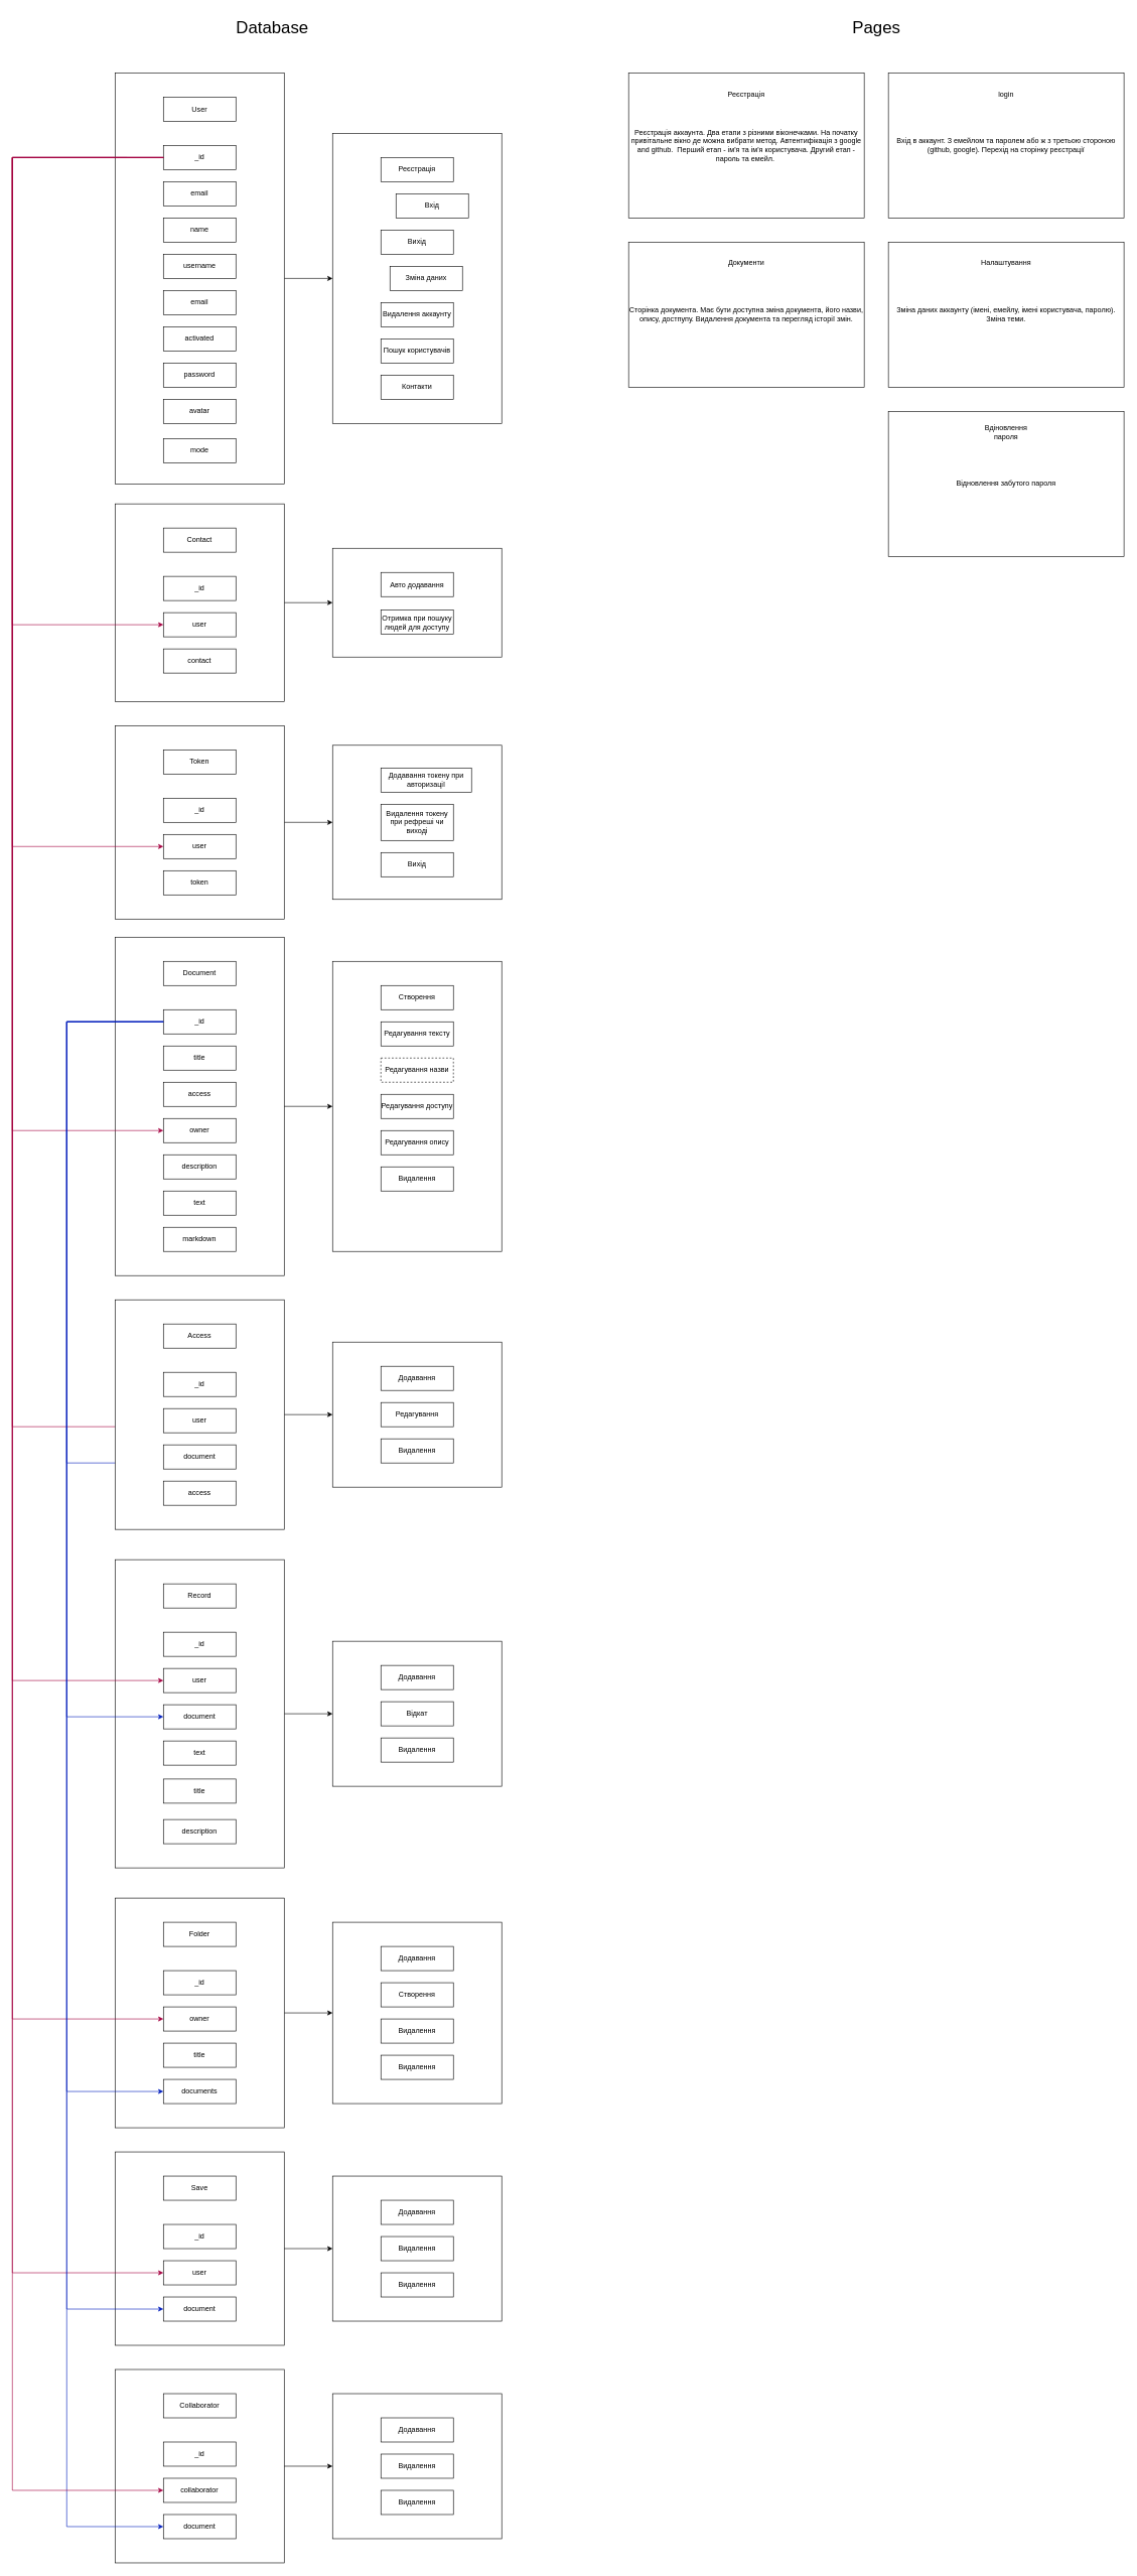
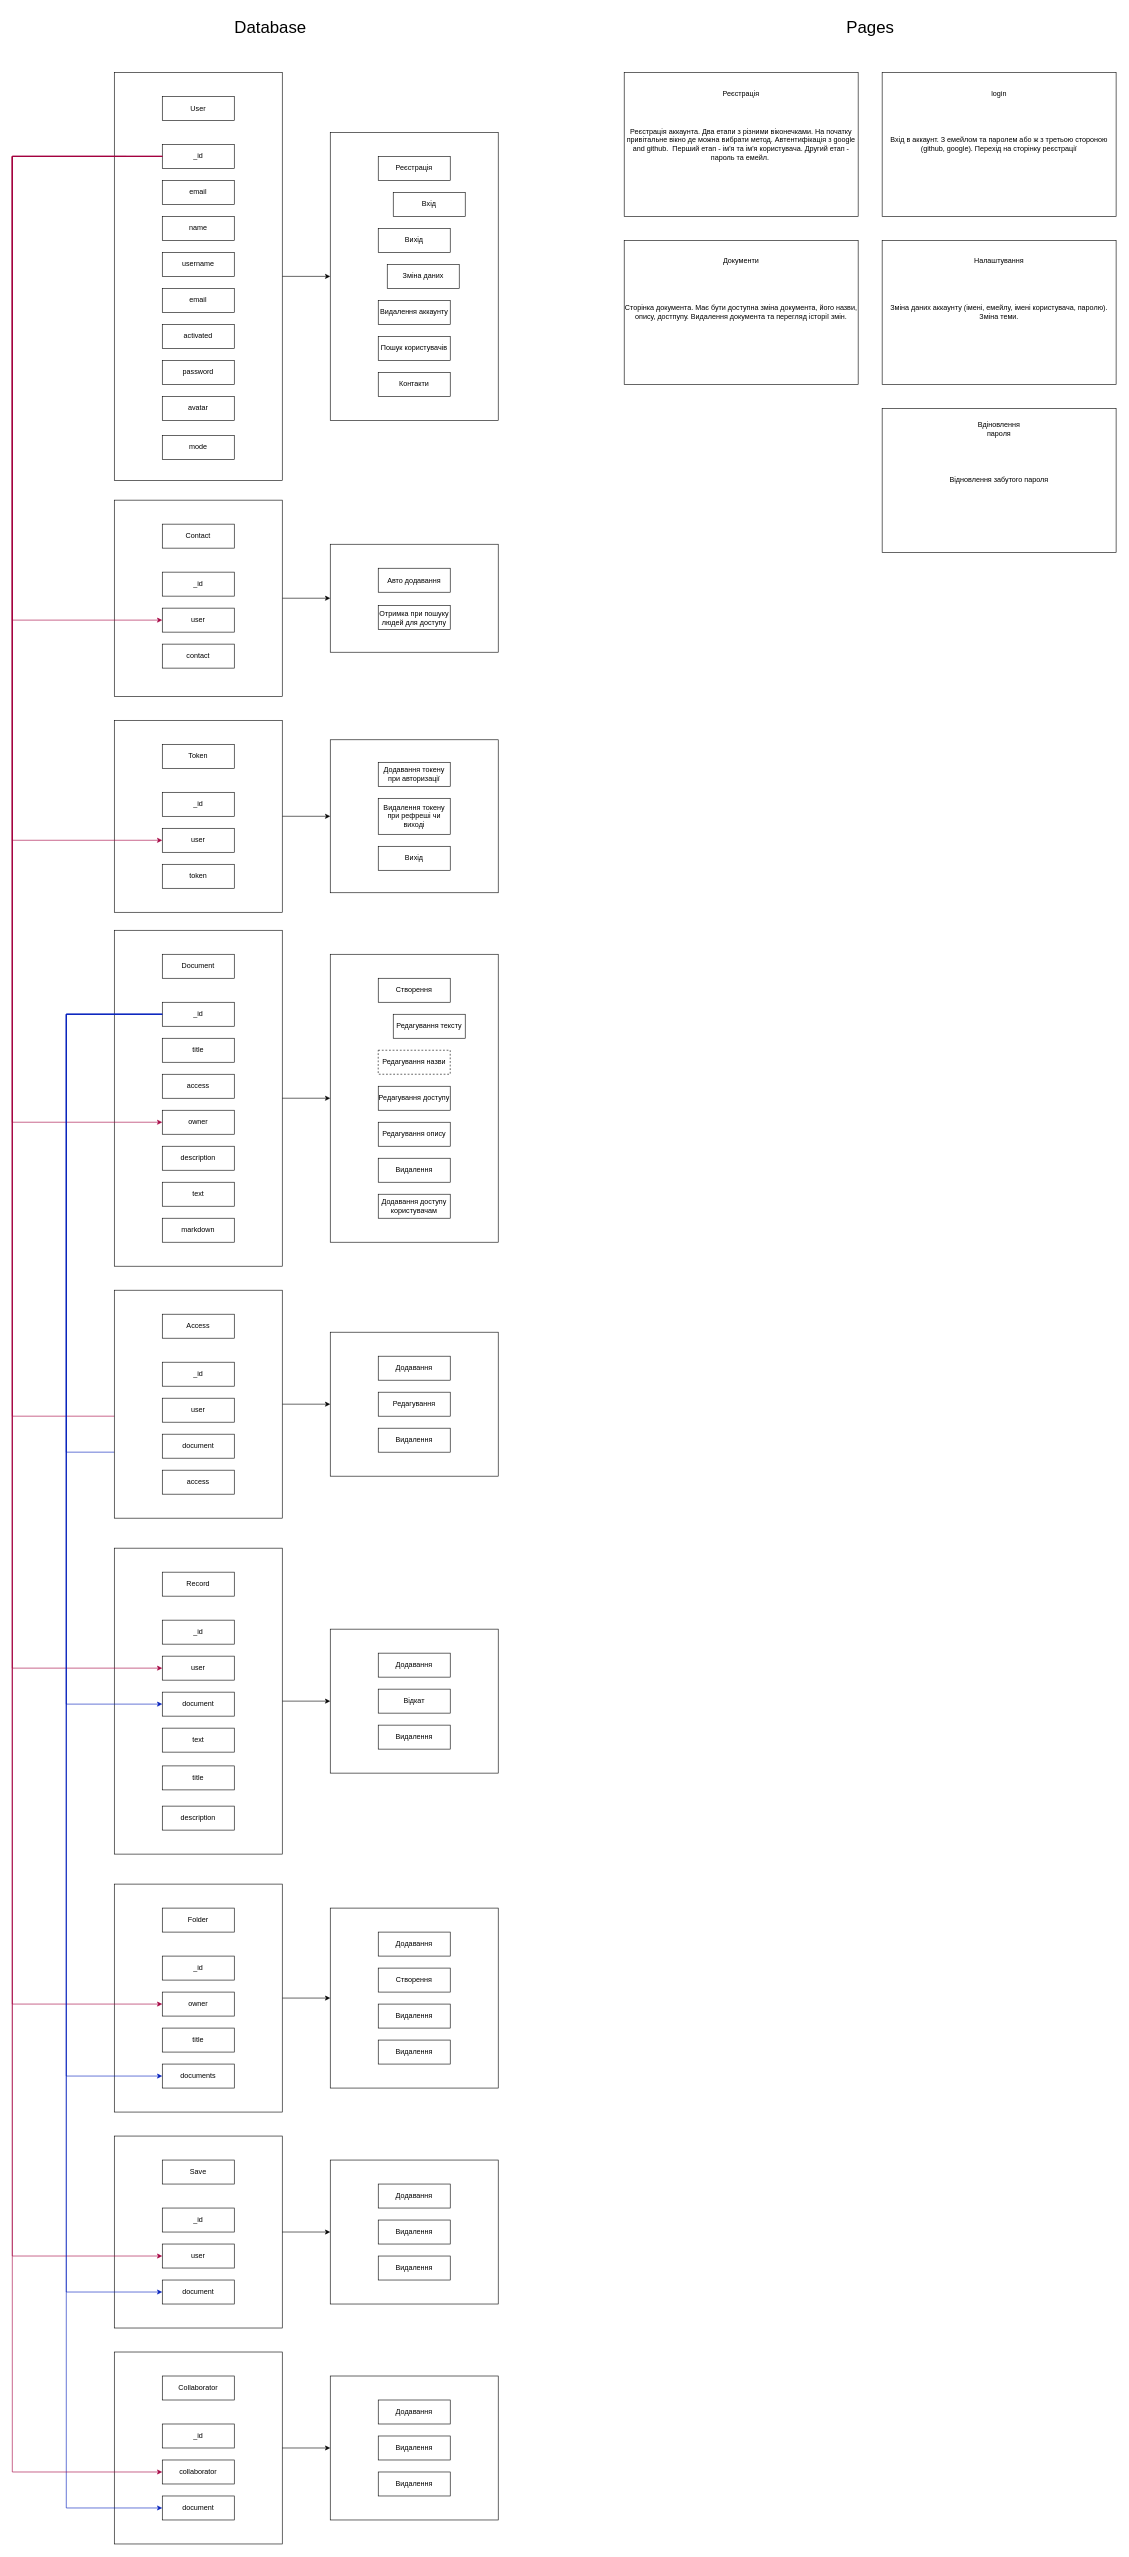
- <mxCell id="64" value="Додавання токену при авторизації" style="rounded=0;whiteSpace=wrap;html=1;" parent="62" vertex="1"><mxGeometry x="80" y="37.5" width="150" height="40" as="geometry" /></mxCell>
+ <mxCell id="64" value="Додавання токену при авторизації" style="rounded=0;whiteSpace=wrap;html=1;" parent="62" vertex="1"><mxGeometry x="80" y="37.5" width="120" height="40" as="geometry" /></mxCell>
- <mxCell id="45" value="Редагування тексту" style="rounded=0;whiteSpace=wrap;html=1;" parent="42" vertex="1"><mxGeometry x="80" y="100" width="120" height="40" as="geometry" /></mxCell>
+ <mxCell id="45" value="Редагування тексту" style="rounded=0;whiteSpace=wrap;html=1;" parent="42" vertex="1"><mxGeometry x="105" y="100" width="120" height="40" as="geometry" /></mxCell>
+ <mxCell id="50" value="Додавання доступу користувачам" style="rounded=0;whiteSpace=wrap;html=1;" parent="42" vertex="1"><mxGeometry x="80" y="400" width="120" height="40" as="geometry" /></mxCell>
